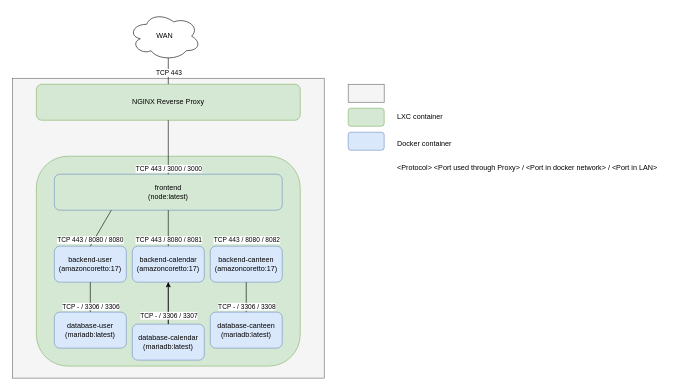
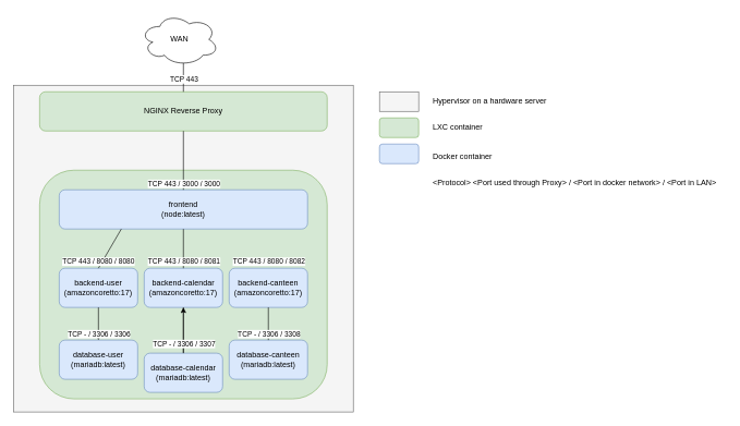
+ <mxCell id="32" value="Hypervisor on a hardware server" style="text;html=1;align=left;verticalAlign=middle;resizable=0;points=[];autosize=1;strokeColor=none;fillColor=none;" vertex="1" parent="1"><mxGeometry x="660" y="145" width="190" height="20" as="geometry" /></mxCell>
- <mxCell id="5" value="frontend&lt;br&gt;(node:latest)" style="rounded=1;whiteSpace=wrap;html=1;fillColor=#d5e8d4;strokeColor=#6c8ebf;" vertex="1" parent="1"><mxGeometry x="90" y="290" width="380" height="60" as="geometry" /></mxCell>
+ <mxCell id="5" value="frontend&lt;br&gt;(node:latest)" style="rounded=1;whiteSpace=wrap;html=1;fillColor=#dae8fc;strokeColor=#6c8ebf;" vertex="1" parent="1"><mxGeometry x="90" y="290" width="380" height="60" as="geometry" /></mxCell>
